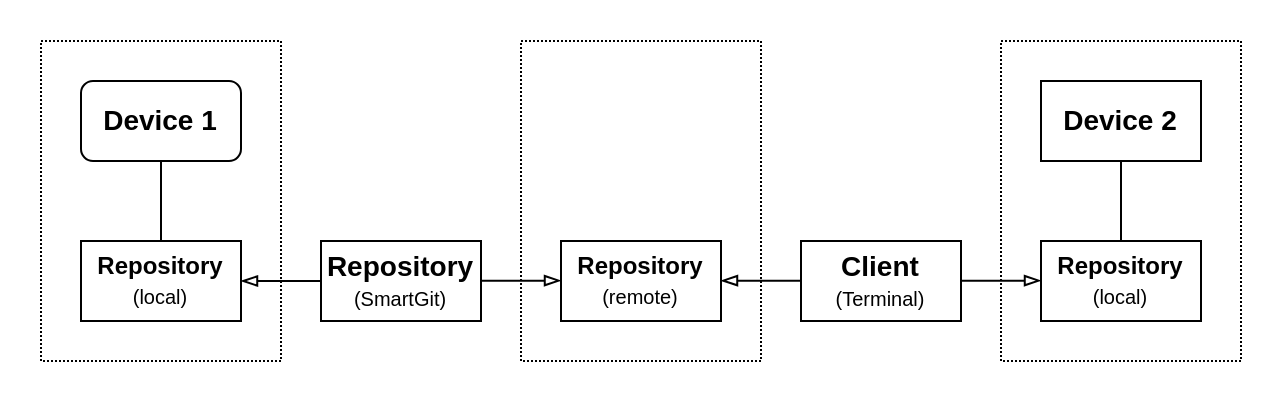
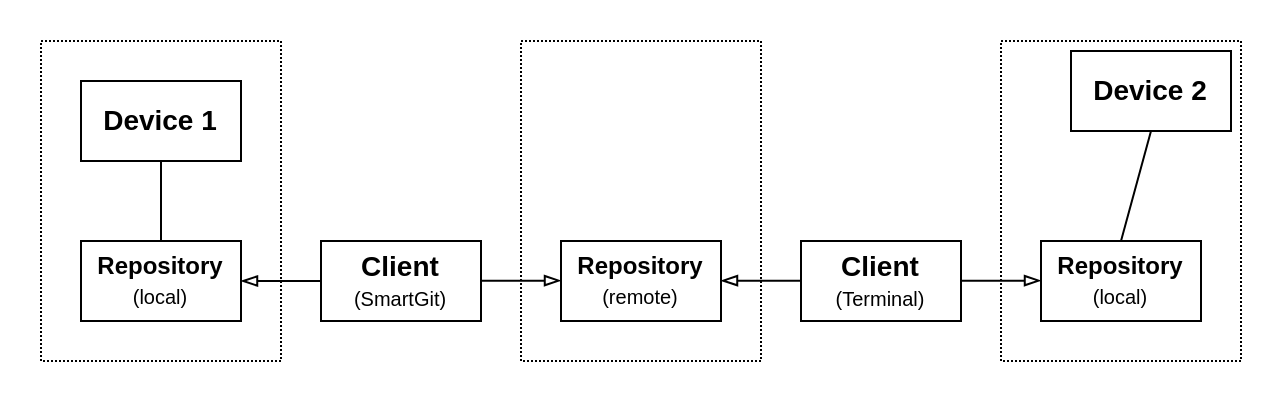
- <mxCell id="5" value="&lt;font face=&quot;Helvetica&quot; style=&quot;font-size: 14px;&quot;&gt;&lt;b style=&quot;&quot;&gt;Device 1&lt;/b&gt;&lt;/font&gt;" style="whiteSpace=wrap;html=1;rounded=1;" parent="1" vertex="1"><mxGeometry x="40" y="40" width="80" height="40" as="geometry" /></mxCell>
+ <mxCell id="5" value="&lt;font face=&quot;Helvetica&quot; style=&quot;font-size: 14px;&quot;&gt;&lt;b style=&quot;&quot;&gt;Device 1&lt;/b&gt;&lt;/font&gt;" style="rounded=0;whiteSpace=wrap;html=1;" parent="1" vertex="1"><mxGeometry x="40" y="40" width="80" height="40" as="geometry" /></mxCell>
- <mxCell id="6" value="&lt;font face=&quot;Helvetica&quot; style=&quot;font-size: 14px;&quot;&gt;&lt;b style=&quot;&quot;&gt;Device 2&lt;/b&gt;&lt;/font&gt;" style="rounded=0;whiteSpace=wrap;html=1;" parent="1" vertex="1"><mxGeometry x="520" y="40" width="80" height="40" as="geometry" /></mxCell>
+ <mxCell id="6" value="&lt;font face=&quot;Helvetica&quot; style=&quot;font-size: 14px;&quot;&gt;&lt;b style=&quot;&quot;&gt;Device 2&lt;/b&gt;&lt;/font&gt;" style="rounded=0;whiteSpace=wrap;html=1;" parent="1" vertex="1"><mxGeometry x="535" y="25" width="80" height="40" as="geometry" /></mxCell>
- <mxCell id="14" value="&lt;font face=&quot;Helvetica&quot;&gt;&lt;b style=&quot;&quot;&gt;&lt;font style=&quot;font-size: 14px;&quot;&gt;Repository &lt;/font&gt;&lt;/b&gt;&lt;font style=&quot;font-size: 10px;&quot;&gt;(SmartGit)&lt;/font&gt;&lt;/font&gt;" style="rounded=0;whiteSpace=wrap;html=1;" parent="1" vertex="1"><mxGeometry x="160" y="120" width="80" height="40" as="geometry" /></mxCell>
+ <mxCell id="14" value="&lt;font face=&quot;Helvetica&quot;&gt;&lt;b style=&quot;&quot;&gt;&lt;font style=&quot;font-size: 14px;&quot;&gt;Client &lt;/font&gt;&lt;/b&gt;&lt;font style=&quot;font-size: 10px;&quot;&gt;(SmartGit)&lt;/font&gt;&lt;/font&gt;" style="rounded=0;whiteSpace=wrap;html=1;" parent="1" vertex="1"><mxGeometry x="160" y="120" width="80" height="40" as="geometry" /></mxCell>
